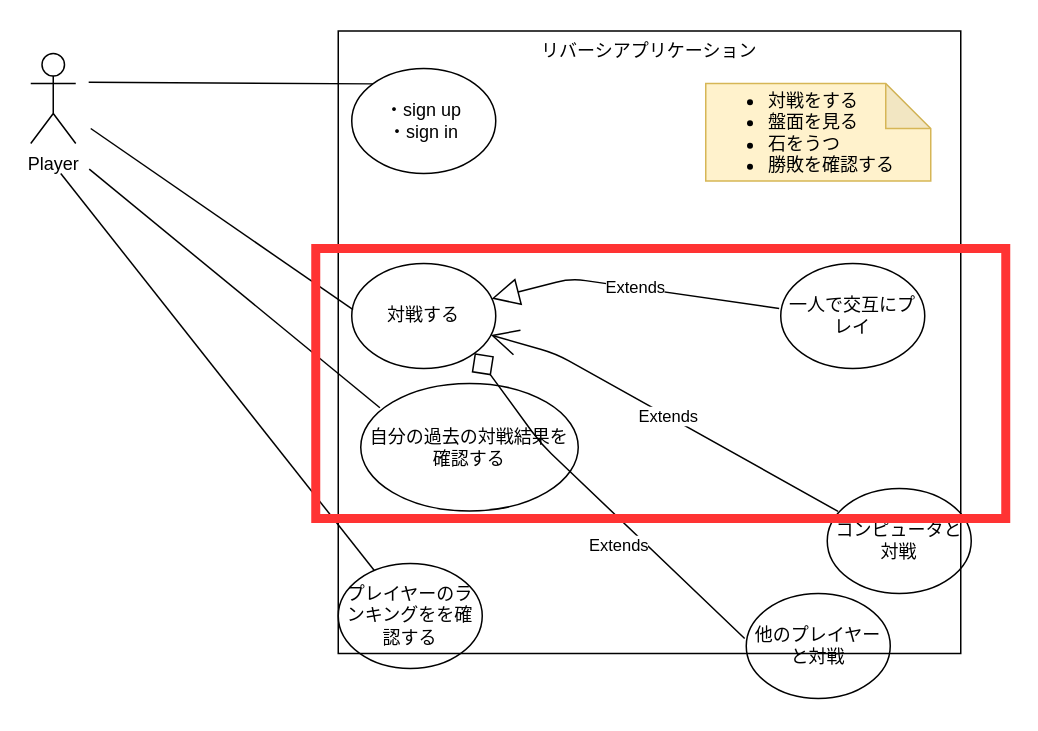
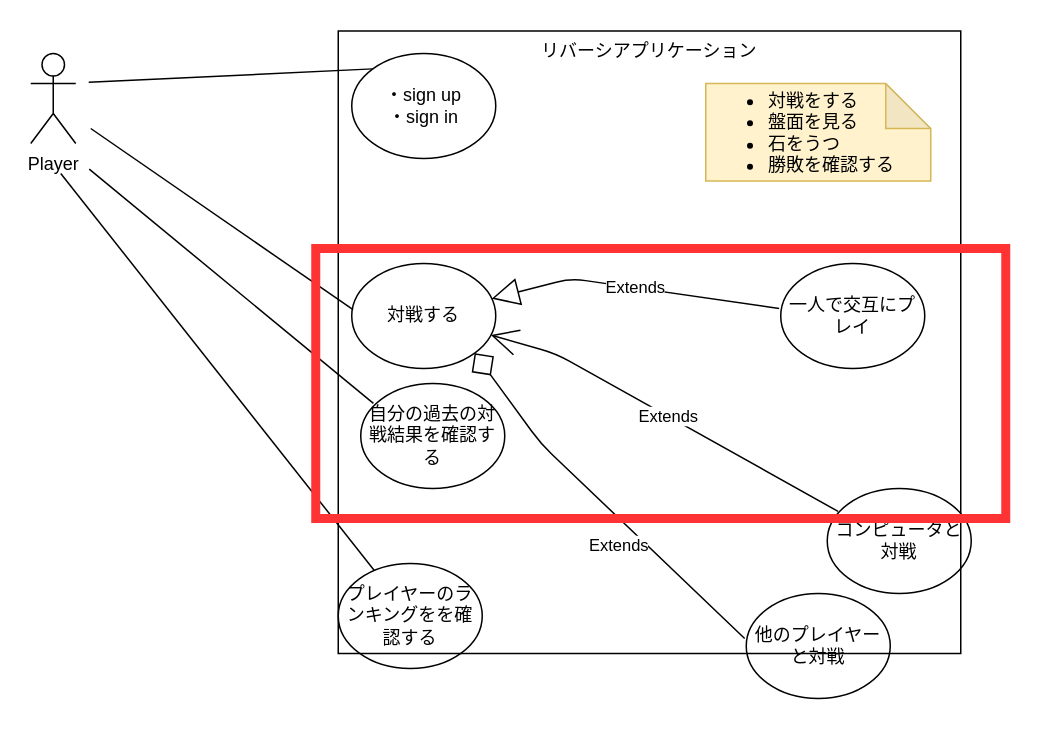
- <mxCell id="7" value="・sign up&lt;br&gt;・sign in" style="ellipse;whiteSpace=wrap;html=1;fillColor=none;" parent="1" vertex="1"><mxGeometry x="234" y="45" width="96" height="70" as="geometry" /></mxCell>
+ <mxCell id="7" value="・sign up&lt;br&gt;・sign in" style="ellipse;whiteSpace=wrap;html=1;fillColor=none;" parent="1" vertex="1"><mxGeometry x="234" y="35" width="96" height="70" as="geometry" /></mxCell>
- <mxCell id="8" value="自分の過去の対戦結果を確認する" style="ellipse;whiteSpace=wrap;html=1;fillColor=none;" parent="1" vertex="1"><mxGeometry x="240" y="255" width="145" height="85" as="geometry" /></mxCell>
+ <mxCell id="8" value="自分の過去の対戦結果を確認する" style="ellipse;whiteSpace=wrap;html=1;fillColor=none;" parent="1" vertex="1"><mxGeometry x="240" y="255" width="96" height="70" as="geometry" /></mxCell>
